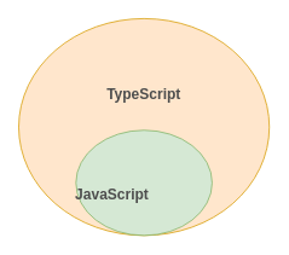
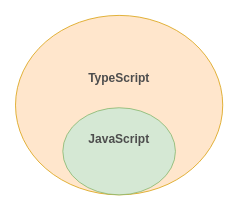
- <mxCell id="5" value="&lt;b&gt;&lt;font color=&quot;#4d4d4d&quot; style=&quot;font-size: 16px;&quot;&gt;JavaScript&lt;/font&gt;&lt;/b&gt;" style="text;html=1;align=center;verticalAlign=middle;whiteSpace=wrap;rounded=0;shadow=1;" vertex="1" parent="1"><mxGeometry x="93" y="199" width="60" height="30" as="geometry" /></mxCell>
+ <mxCell id="5" value="&lt;b&gt;&lt;font color=&quot;#4d4d4d&quot; style=&quot;font-size: 16px;&quot;&gt;JavaScript&lt;/font&gt;&lt;/b&gt;" style="text;html=1;align=center;verticalAlign=middle;whiteSpace=wrap;rounded=0;shadow=1;" vertex="1" parent="1"><mxGeometry x="128" y="169" width="60" height="30" as="geometry" /></mxCell>
